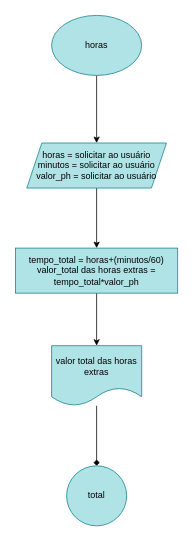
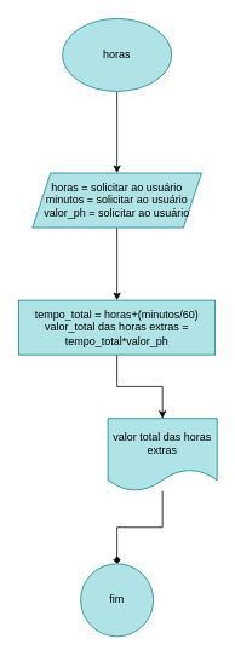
- <mxCell id="9" value="valor total das horas extras" style="shape=document;whiteSpace=wrap;html=1;boundedLbl=1;fillColor=#b0e3e6;strokeColor=#0e8088;" vertex="1" parent="1"><mxGeometry x="68" y="460" width="120" height="80" as="geometry" /></mxCell>
+ <mxCell id="9" value="valor total das horas extras" style="shape=document;whiteSpace=wrap;html=1;boundedLbl=1;fillColor=#b0e3e6;strokeColor=#0e8088;" vertex="1" parent="1"><mxGeometry x="118" y="460" width="120" height="80" as="geometry" /></mxCell>
- <mxCell id="10" value="total" style="ellipse;whiteSpace=wrap;html=1;fillColor=#b0e3e6;strokeColor=#0e8088;" vertex="1" parent="1"><mxGeometry x="88" y="620" width="80" height="80" as="geometry" /></mxCell>
+ <mxCell id="10" value="fim" style="ellipse;whiteSpace=wrap;html=1;fillColor=#b0e3e6;strokeColor=#0e8088;" vertex="1" parent="1"><mxGeometry x="88" y="620" width="80" height="80" as="geometry" /></mxCell>
